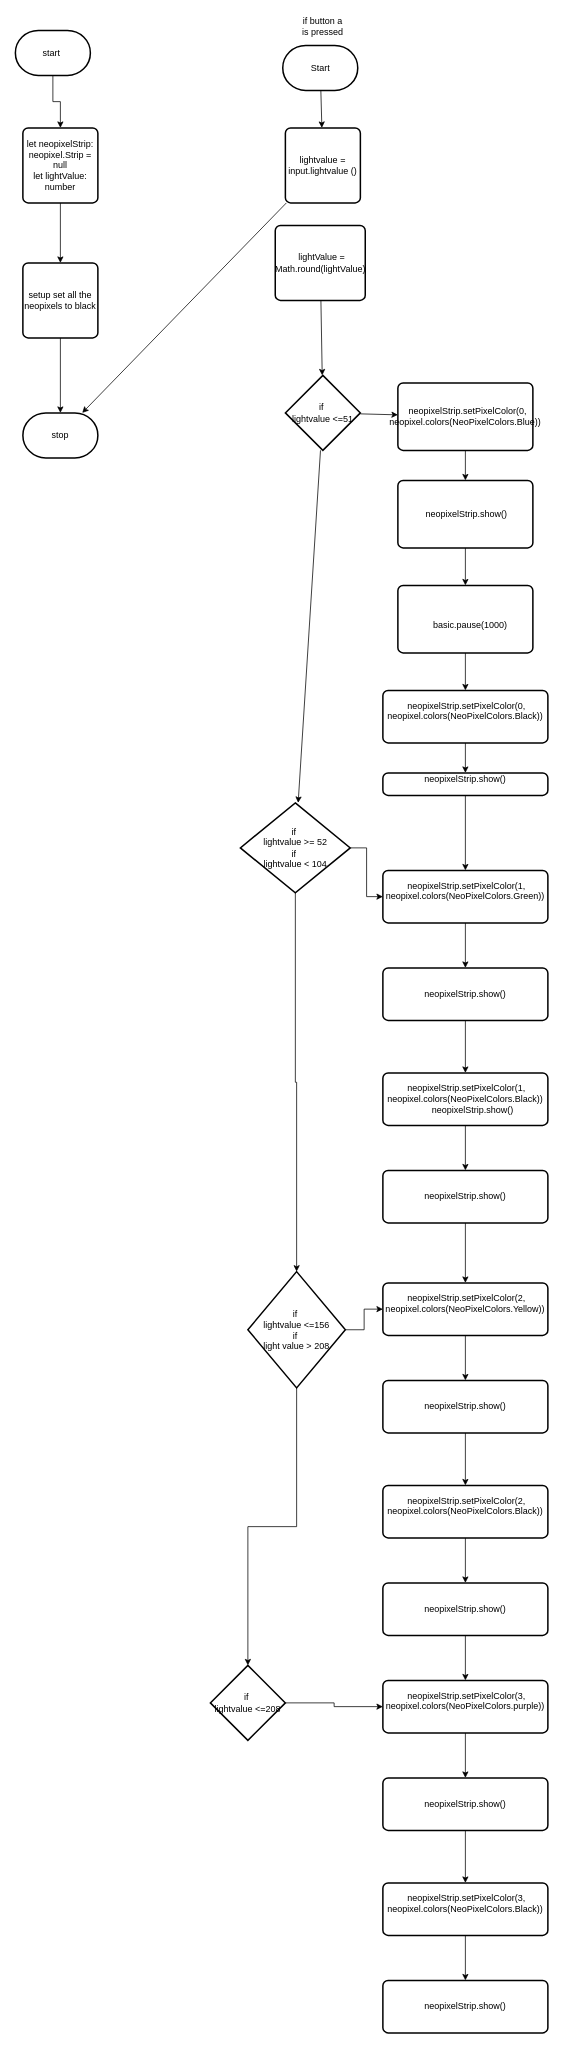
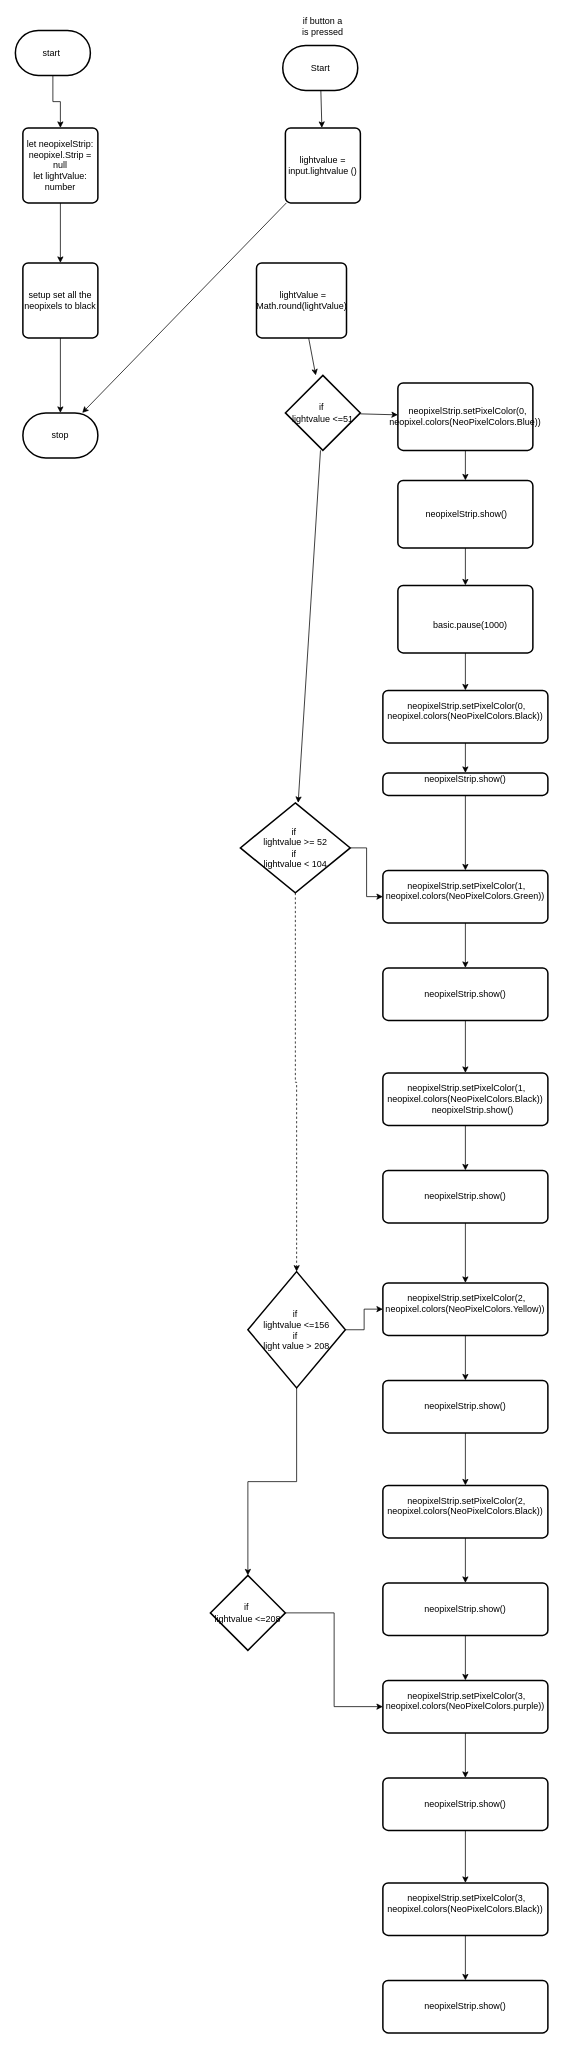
- <mxCell id="15" value="&amp;nbsp;lightValue = Math.round(lightValue)" style="rounded=1;whiteSpace=wrap;html=1;absoluteArcSize=1;arcSize=14;strokeWidth=2;" vertex="1" parent="1"><mxGeometry x="366.5" y="300" width="120" height="100" as="geometry" /></mxCell>
+ <mxCell id="15" value="&amp;nbsp;lightValue = Math.round(lightValue)" style="rounded=1;whiteSpace=wrap;html=1;absoluteArcSize=1;arcSize=14;strokeWidth=2;" vertex="1" parent="1"><mxGeometry x="341.5" y="350" width="120" height="100" as="geometry" /></mxCell>
- <mxCell id="30" style="edgeStyle=orthogonalEdgeStyle;rounded=0;html=1;entryX=0.5;entryY=0;entryDx=0;entryDy=0;entryPerimeter=0;" edge="1" parent="1" source="31" target="50"><mxGeometry relative="1" as="geometry" /></mxCell>
+ <mxCell id="30" style="edgeStyle=orthogonalEdgeStyle;rounded=0;html=1;entryX=0.5;entryY=0;entryDx=0;entryDy=0;entryPerimeter=0;dashed=1;" edge="1" parent="1" source="31" target="50"><mxGeometry relative="1" as="geometry" /></mxCell>
- <mxCell id="59" value="if&amp;nbsp;&lt;br&gt;lightvalue &amp;lt;=208" style="strokeWidth=2;html=1;shape=mxgraph.flowchart.decision;whiteSpace=wrap;" vertex="1" parent="1"><mxGeometry x="280" y="2220" width="100" height="100" as="geometry" /></mxCell>
+ <mxCell id="59" value="if&amp;nbsp;&lt;br&gt;lightvalue &amp;lt;=208" style="strokeWidth=2;html=1;shape=mxgraph.flowchart.decision;whiteSpace=wrap;" vertex="1" parent="1"><mxGeometry x="280" y="2100" width="100" height="100" as="geometry" /></mxCell>
